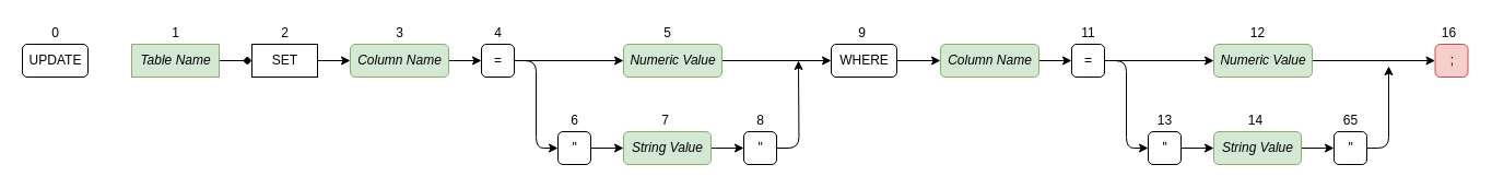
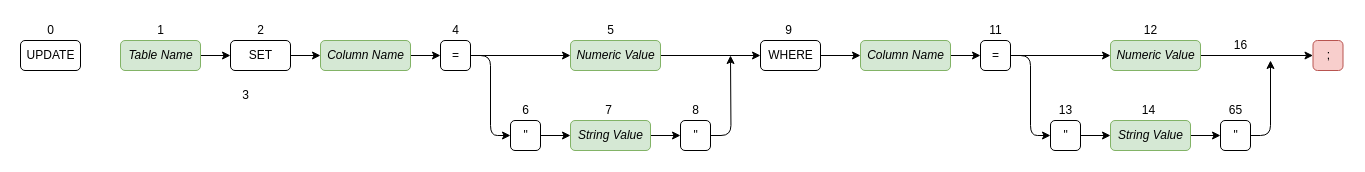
- <mxCell id="12" value="3" style="text;html=1;align=center;verticalAlign=middle;resizable=0;points=[];autosize=1;rounded=1;" parent="1" vertex="1"><mxGeometry x="355" y="20" width="20" height="20" as="geometry" /></mxCell>
+ <mxCell id="12" value="3" style="text;html=1;align=center;verticalAlign=middle;resizable=0;points=[];autosize=1;rounded=1;" parent="1" vertex="1"><mxGeometry x="235" y="85" width="20" height="20" as="geometry" /></mxCell>
- <mxCell id="14" value="16" style="text;html=1;align=center;verticalAlign=middle;resizable=0;points=[];autosize=1;rounded=1;" parent="1" vertex="1"><mxGeometry x="1310" y="20" width="30" height="20" as="geometry" /></mxCell>
+ <mxCell id="14" value="16" style="text;html=1;align=center;verticalAlign=middle;resizable=0;points=[];autosize=1;rounded=1;" parent="1" vertex="1"><mxGeometry x="1225" y="35" width="30" height="20" as="geometry" /></mxCell>
- <mxCell id="5" value="&lt;i&gt;Table Name&lt;/i&gt;" style="html=1;fillColor=#d5e8d4;strokeColor=#82b366;rounded=0;" parent="1" vertex="1"><mxGeometry x="120" y="40" width="80" height="30" as="geometry" /></mxCell>
+ <mxCell id="5" value="&lt;i&gt;Table Name&lt;/i&gt;" style="html=1;fillColor=#d5e8d4;strokeColor=#82b366;rounded=1;" parent="1" vertex="1"><mxGeometry x="120" y="40" width="80" height="30" as="geometry" /></mxCell>
- <mxCell id="4" style="edgeStyle=orthogonalEdgeStyle;orthogonalLoop=1;jettySize=auto;html=1;exitX=1;exitY=0.5;exitDx=0;exitDy=0;entryX=0;entryY=0.5;entryDx=0;entryDy=0;endArrow=diamond;" parent="1" source="5" target="8" edge="1"><mxGeometry relative="1" as="geometry"><mxPoint x="230" y="55" as="targetPoint" /></mxGeometry></mxCell>
+ <mxCell id="4" style="edgeStyle=orthogonalEdgeStyle;orthogonalLoop=1;jettySize=auto;html=1;exitX=1;exitY=0.5;exitDx=0;exitDy=0;entryX=0;entryY=0.5;entryDx=0;entryDy=0;" parent="1" source="5" target="8" edge="1"><mxGeometry relative="1" as="geometry"><mxPoint x="230" y="55" as="targetPoint" /></mxGeometry></mxCell>
- <mxCell id="8" value="SET" style="html=1;rounded=0;" parent="1" vertex="1"><mxGeometry x="230" y="40" width="60" height="30" as="geometry" /></mxCell>
+ <mxCell id="8" value="SET" style="html=1;rounded=1;" parent="1" vertex="1"><mxGeometry x="230" y="40" width="60" height="30" as="geometry" /></mxCell>
